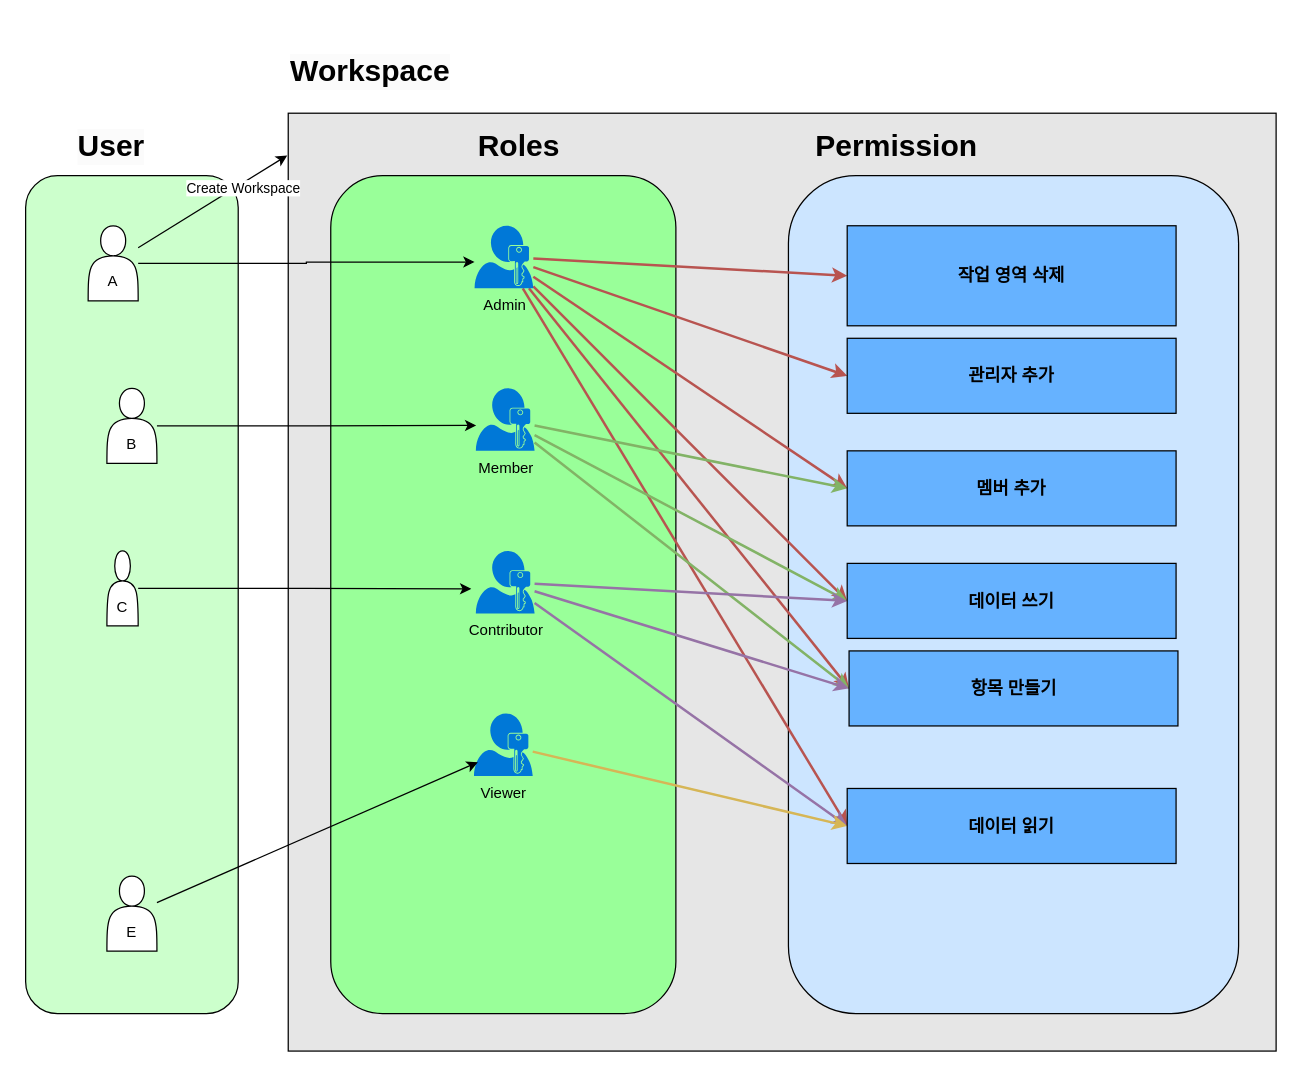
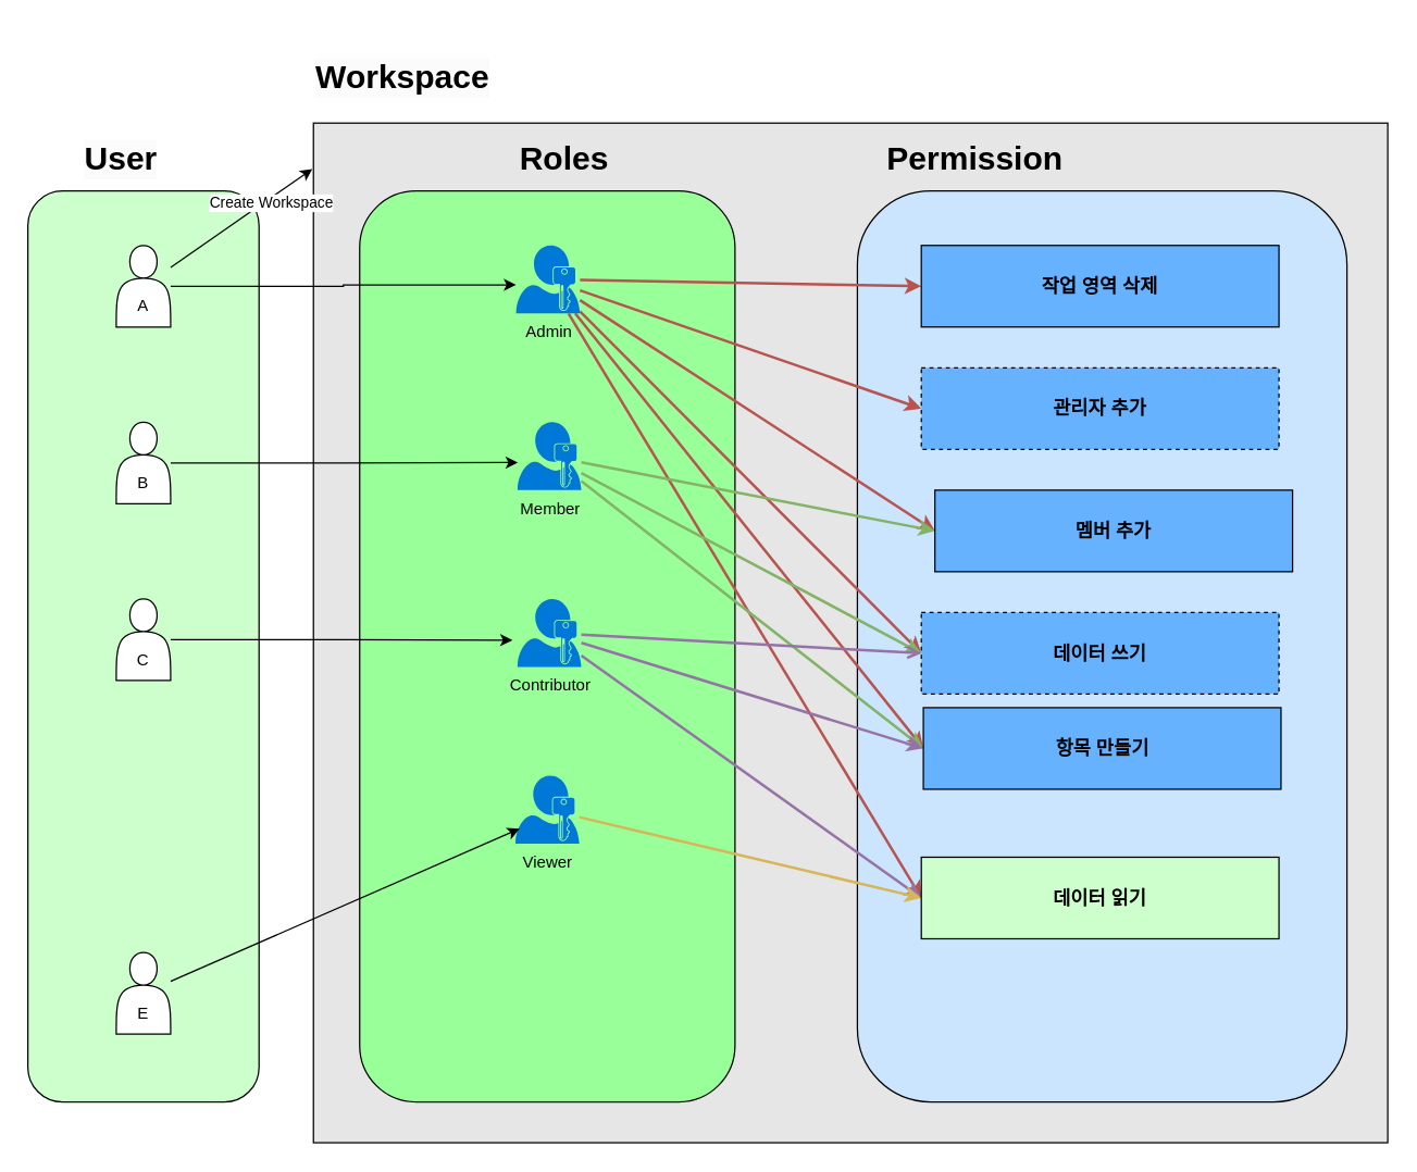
- <mxCell id="9" value="&lt;div&gt;&lt;br&gt;&lt;/div&gt;&lt;div&gt;&lt;br&gt;&lt;/div&gt;&lt;div&gt;A&lt;/div&gt;" style="shape=actor;whiteSpace=wrap;html=1;" vertex="1" parent="1"><mxGeometry x="70" y="180" width="40" height="60" as="geometry" /></mxCell>
+ <mxCell id="9" value="&lt;div&gt;&lt;br&gt;&lt;/div&gt;&lt;div&gt;&lt;br&gt;&lt;/div&gt;&lt;div&gt;A&lt;/div&gt;" style="shape=actor;whiteSpace=wrap;html=1;" vertex="1" parent="1"><mxGeometry x="85" y="180" width="40" height="60" as="geometry" /></mxCell>
- <mxCell id="35" value="&lt;h3&gt;작업 영역 삭제&lt;/h3&gt;" style="rounded=0;whiteSpace=wrap;html=1;fillColor=#66B2FF;" vertex="1" parent="1"><mxGeometry x="677" y="180" width="263" height="80" as="geometry" /></mxCell>
+ <mxCell id="35" value="&lt;h3&gt;작업 영역 삭제&lt;/h3&gt;" style="rounded=0;whiteSpace=wrap;html=1;fillColor=#66B2FF;" vertex="1" parent="1"><mxGeometry x="677" y="180" width="263" height="60" as="geometry" /></mxCell>
- <mxCell id="36" value="&lt;h3&gt;관리자 추가&lt;/h3&gt;" style="rounded=0;whiteSpace=wrap;html=1;fillColor=#66B2FF;" vertex="1" parent="1"><mxGeometry x="677" y="270" width="263" height="60" as="geometry" /></mxCell>
+ <mxCell id="36" value="&lt;h3&gt;관리자 추가&lt;/h3&gt;" style="rounded=0;whiteSpace=wrap;html=1;fillColor=#66B2FF;dashed=1;" vertex="1" parent="1"><mxGeometry x="677" y="270" width="263" height="60" as="geometry" /></mxCell>
- <mxCell id="37" value="&lt;h3&gt;멤버 추가&lt;/h3&gt;" style="rounded=0;whiteSpace=wrap;html=1;fillColor=#66B2FF;" vertex="1" parent="1"><mxGeometry x="677" y="360" width="263" height="60" as="geometry" /></mxCell>
+ <mxCell id="37" value="&lt;h3&gt;멤버 추가&lt;/h3&gt;" style="rounded=0;whiteSpace=wrap;html=1;fillColor=#66B2FF;" vertex="1" parent="1"><mxGeometry x="687" y="360" width="263" height="60" as="geometry" /></mxCell>
- <mxCell id="11" value="&lt;div&gt;&lt;br&gt;&lt;/div&gt;&lt;div&gt;&lt;br&gt;&lt;/div&gt;&lt;div&gt;C&lt;/div&gt;" style="shape=actor;whiteSpace=wrap;html=1;" vertex="1" parent="1"><mxGeometry x="85" y="440" width="25" height="60" as="geometry" /></mxCell>
+ <mxCell id="11" value="&lt;div&gt;&lt;br&gt;&lt;/div&gt;&lt;div&gt;&lt;br&gt;&lt;/div&gt;&lt;div&gt;C&lt;/div&gt;" style="shape=actor;whiteSpace=wrap;html=1;" vertex="1" parent="1"><mxGeometry x="85" y="440" width="40" height="60" as="geometry" /></mxCell>
- <mxCell id="25" style="rounded=0;orthogonalLoop=1;jettySize=auto;html=1;entryX=0;entryY=0.5;entryDx=0;entryDy=0;fillColor=#e1d5e7;strokeColor=#9673a6;strokeWidth=2;" edge="1" parent="1" source="28" target="38"><mxGeometry relative="1" as="geometry" /></mxCell>
+ <mxCell id="25" style="rounded=0;orthogonalLoop=1;jettySize=auto;html=1;entryX=0;entryY=0.5;entryDx=0;entryDy=0;fillColor=#e1d5e7;strokeColor=#9673a6;strokeWidth=2;endArrow=open;" edge="1" parent="1" source="28" target="38"><mxGeometry relative="1" as="geometry" /></mxCell>
- <mxCell id="38" value="&lt;h3&gt;데이터 쓰기&lt;/h3&gt;" style="rounded=0;whiteSpace=wrap;html=1;fillColor=#66B2FF;" vertex="1" parent="1"><mxGeometry x="677" y="450" width="263" height="60" as="geometry" /></mxCell>
+ <mxCell id="38" value="&lt;h3&gt;데이터 쓰기&lt;/h3&gt;" style="rounded=0;whiteSpace=wrap;html=1;fillColor=#66B2FF;dashed=1;" vertex="1" parent="1"><mxGeometry x="677" y="450" width="263" height="60" as="geometry" /></mxCell>
- <mxCell id="40" value="&lt;h3&gt;데이터 읽기&lt;/h3&gt;" style="rounded=0;whiteSpace=wrap;html=1;fillColor=#66B2FF;" vertex="1" parent="1"><mxGeometry x="677" y="630" width="263" height="60" as="geometry" /></mxCell>
+ <mxCell id="40" value="&lt;h3&gt;데이터 읽기&lt;/h3&gt;" style="rounded=0;whiteSpace=wrap;html=1;fillColor=#ccffcc;" vertex="1" parent="1"><mxGeometry x="677" y="630" width="263" height="60" as="geometry" /></mxCell>
